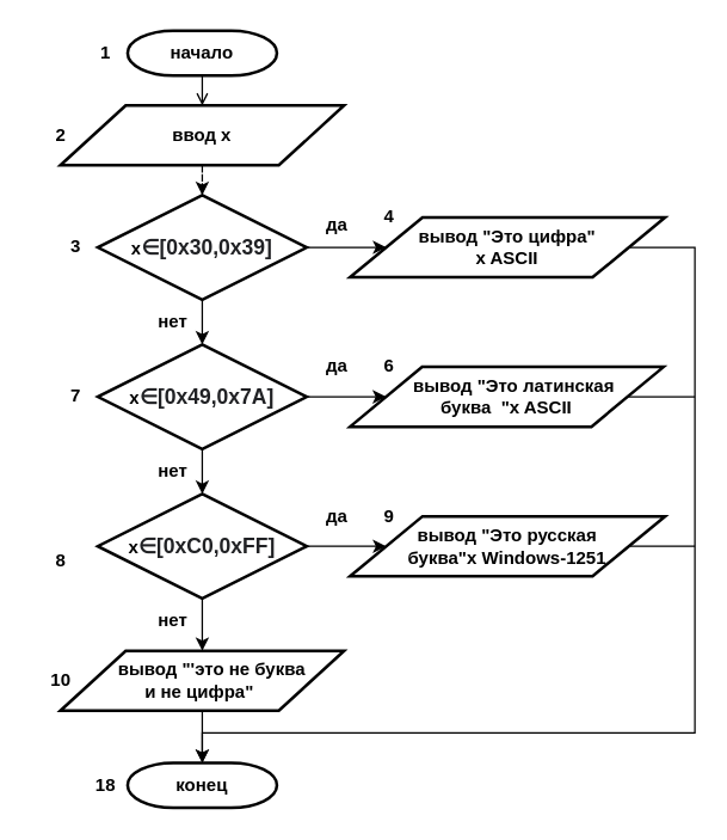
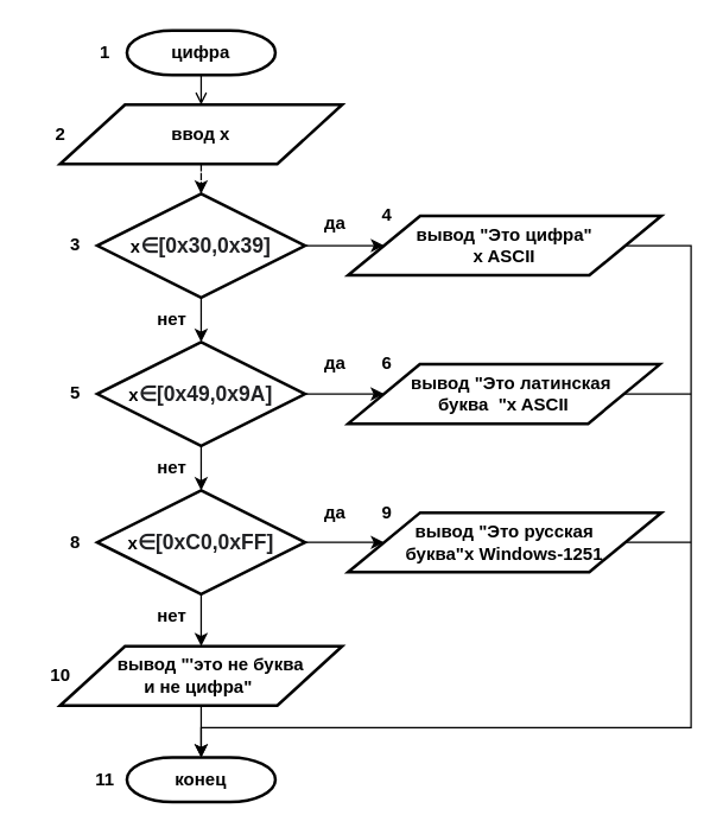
- <mxCell id="3" value="начало" style="strokeWidth=2;html=1;shape=mxgraph.flowchart.terminator;whiteSpace=wrap;fontStyle=1" vertex="1" parent="1"><mxGeometry x="85" y="20" width="100" height="30" as="geometry" /></mxCell>
+ <mxCell id="3" value="цифра" style="strokeWidth=2;html=1;shape=mxgraph.flowchart.terminator;whiteSpace=wrap;fontStyle=1" vertex="1" parent="1"><mxGeometry x="85" y="20" width="100" height="30" as="geometry" /></mxCell>
- <mxCell id="25" value="&lt;b&gt;7&lt;/b&gt;" style="text;html=1;align=center;verticalAlign=middle;resizable=0;points=[];autosize=1;strokeColor=none;fillColor=none;" vertex="1" parent="1"><mxGeometry x="35" y="250" width="30" height="30" as="geometry" /></mxCell>
+ <mxCell id="25" value="&lt;b&gt;5&lt;/b&gt;" style="text;html=1;align=center;verticalAlign=middle;resizable=0;points=[];autosize=1;strokeColor=none;fillColor=none;" vertex="1" parent="1"><mxGeometry x="35" y="250" width="30" height="30" as="geometry" /></mxCell>
- <mxCell id="11" value="&lt;span style=&quot;font-weight: 700;&quot;&gt;x&lt;/span&gt;&lt;span style=&quot;font-weight: 700; color: rgb(32, 33, 36); font-family: arial, sans-serif; font-size: 14px; text-align: left; background-color: rgb(255, 255, 255);&quot;&gt;∈[0x49,0x7A]&lt;/span&gt;" style="strokeWidth=2;html=1;shape=mxgraph.flowchart.decision;whiteSpace=wrap;" vertex="1" parent="1"><mxGeometry x="65" y="230" width="140" height="70" as="geometry" /></mxCell>
+ <mxCell id="11" value="&lt;span style=&quot;font-weight: 700;&quot;&gt;x&lt;/span&gt;&lt;span style=&quot;font-weight: 700; color: rgb(32, 33, 36); font-family: arial, sans-serif; font-size: 14px; text-align: left; background-color: rgb(255, 255, 255);&quot;&gt;∈[0x49,0x9A]&lt;/span&gt;" style="strokeWidth=2;html=1;shape=mxgraph.flowchart.decision;whiteSpace=wrap;" vertex="1" parent="1"><mxGeometry x="65" y="230" width="140" height="70" as="geometry" /></mxCell>
- <mxCell id="28" value="8" style="text;html=1;align=center;verticalAlign=middle;resizable=0;points=[];autosize=1;strokeColor=none;fillColor=none;fontStyle=1" vertex="1" parent="1"><mxGeometry x="25" y="360" width="30" height="30" as="geometry" /></mxCell>
+ <mxCell id="28" value="8" style="text;html=1;align=center;verticalAlign=middle;resizable=0;points=[];autosize=1;strokeColor=none;fillColor=none;fontStyle=1" vertex="1" parent="1"><mxGeometry x="35" y="350" width="30" height="30" as="geometry" /></mxCell>
- <mxCell id="33" value="&lt;b&gt;18&lt;/b&gt;" style="text;html=1;align=center;verticalAlign=middle;resizable=0;points=[];autosize=1;strokeColor=none;fillColor=none;" vertex="1" parent="1"><mxGeometry x="50" y="510" width="40" height="30" as="geometry" /></mxCell>
+ <mxCell id="33" value="&lt;b&gt;11&lt;/b&gt;" style="text;html=1;align=center;verticalAlign=middle;resizable=0;points=[];autosize=1;strokeColor=none;fillColor=none;" vertex="1" parent="1"><mxGeometry x="50" y="510" width="40" height="30" as="geometry" /></mxCell>
